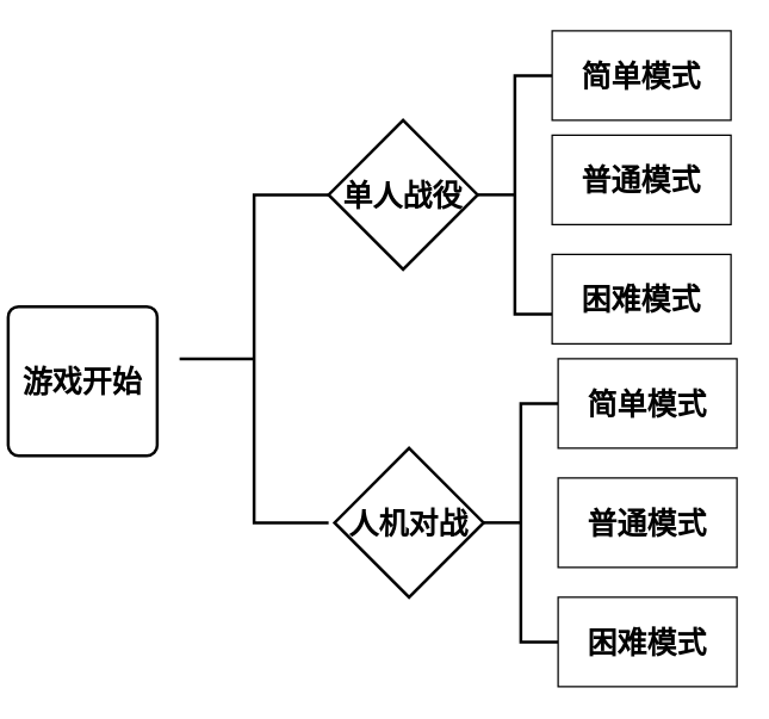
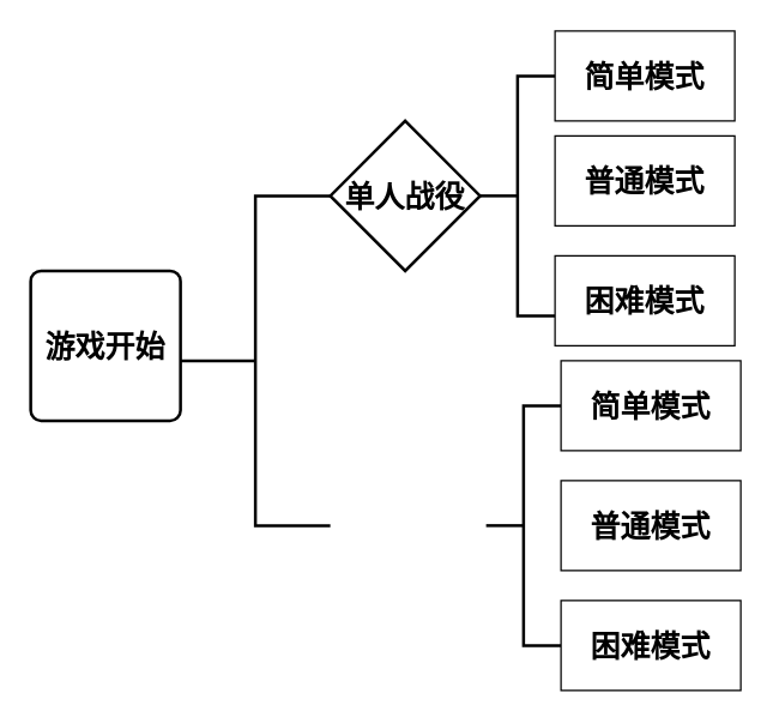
- <mxCell id="2" value="&lt;font style=&quot;font-size: 20px;&quot;&gt;&lt;b&gt;游戏开始&lt;/b&gt;&lt;/font&gt;" style="rounded=1;whiteSpace=wrap;html=1;absoluteArcSize=1;arcSize=14;strokeWidth=2;" vertex="1" parent="1"><mxGeometry x="5" y="205" width="100" height="100" as="geometry" /></mxCell>
+ <mxCell id="2" value="&lt;font style=&quot;font-size: 20px;&quot;&gt;&lt;b&gt;游戏开始&lt;/b&gt;&lt;/font&gt;" style="rounded=1;whiteSpace=wrap;html=1;absoluteArcSize=1;arcSize=14;strokeWidth=2;" vertex="1" parent="1"><mxGeometry x="20" y="180" width="100" height="100" as="geometry" /></mxCell>
- <mxCell id="5" value="&lt;b&gt;人机对战&lt;/b&gt;" style="strokeWidth=2;html=1;shape=mxgraph.flowchart.decision;whiteSpace=wrap;fontSize=20;" vertex="1" parent="1"><mxGeometry x="224" y="300" width="100" height="100" as="geometry" /></mxCell>
